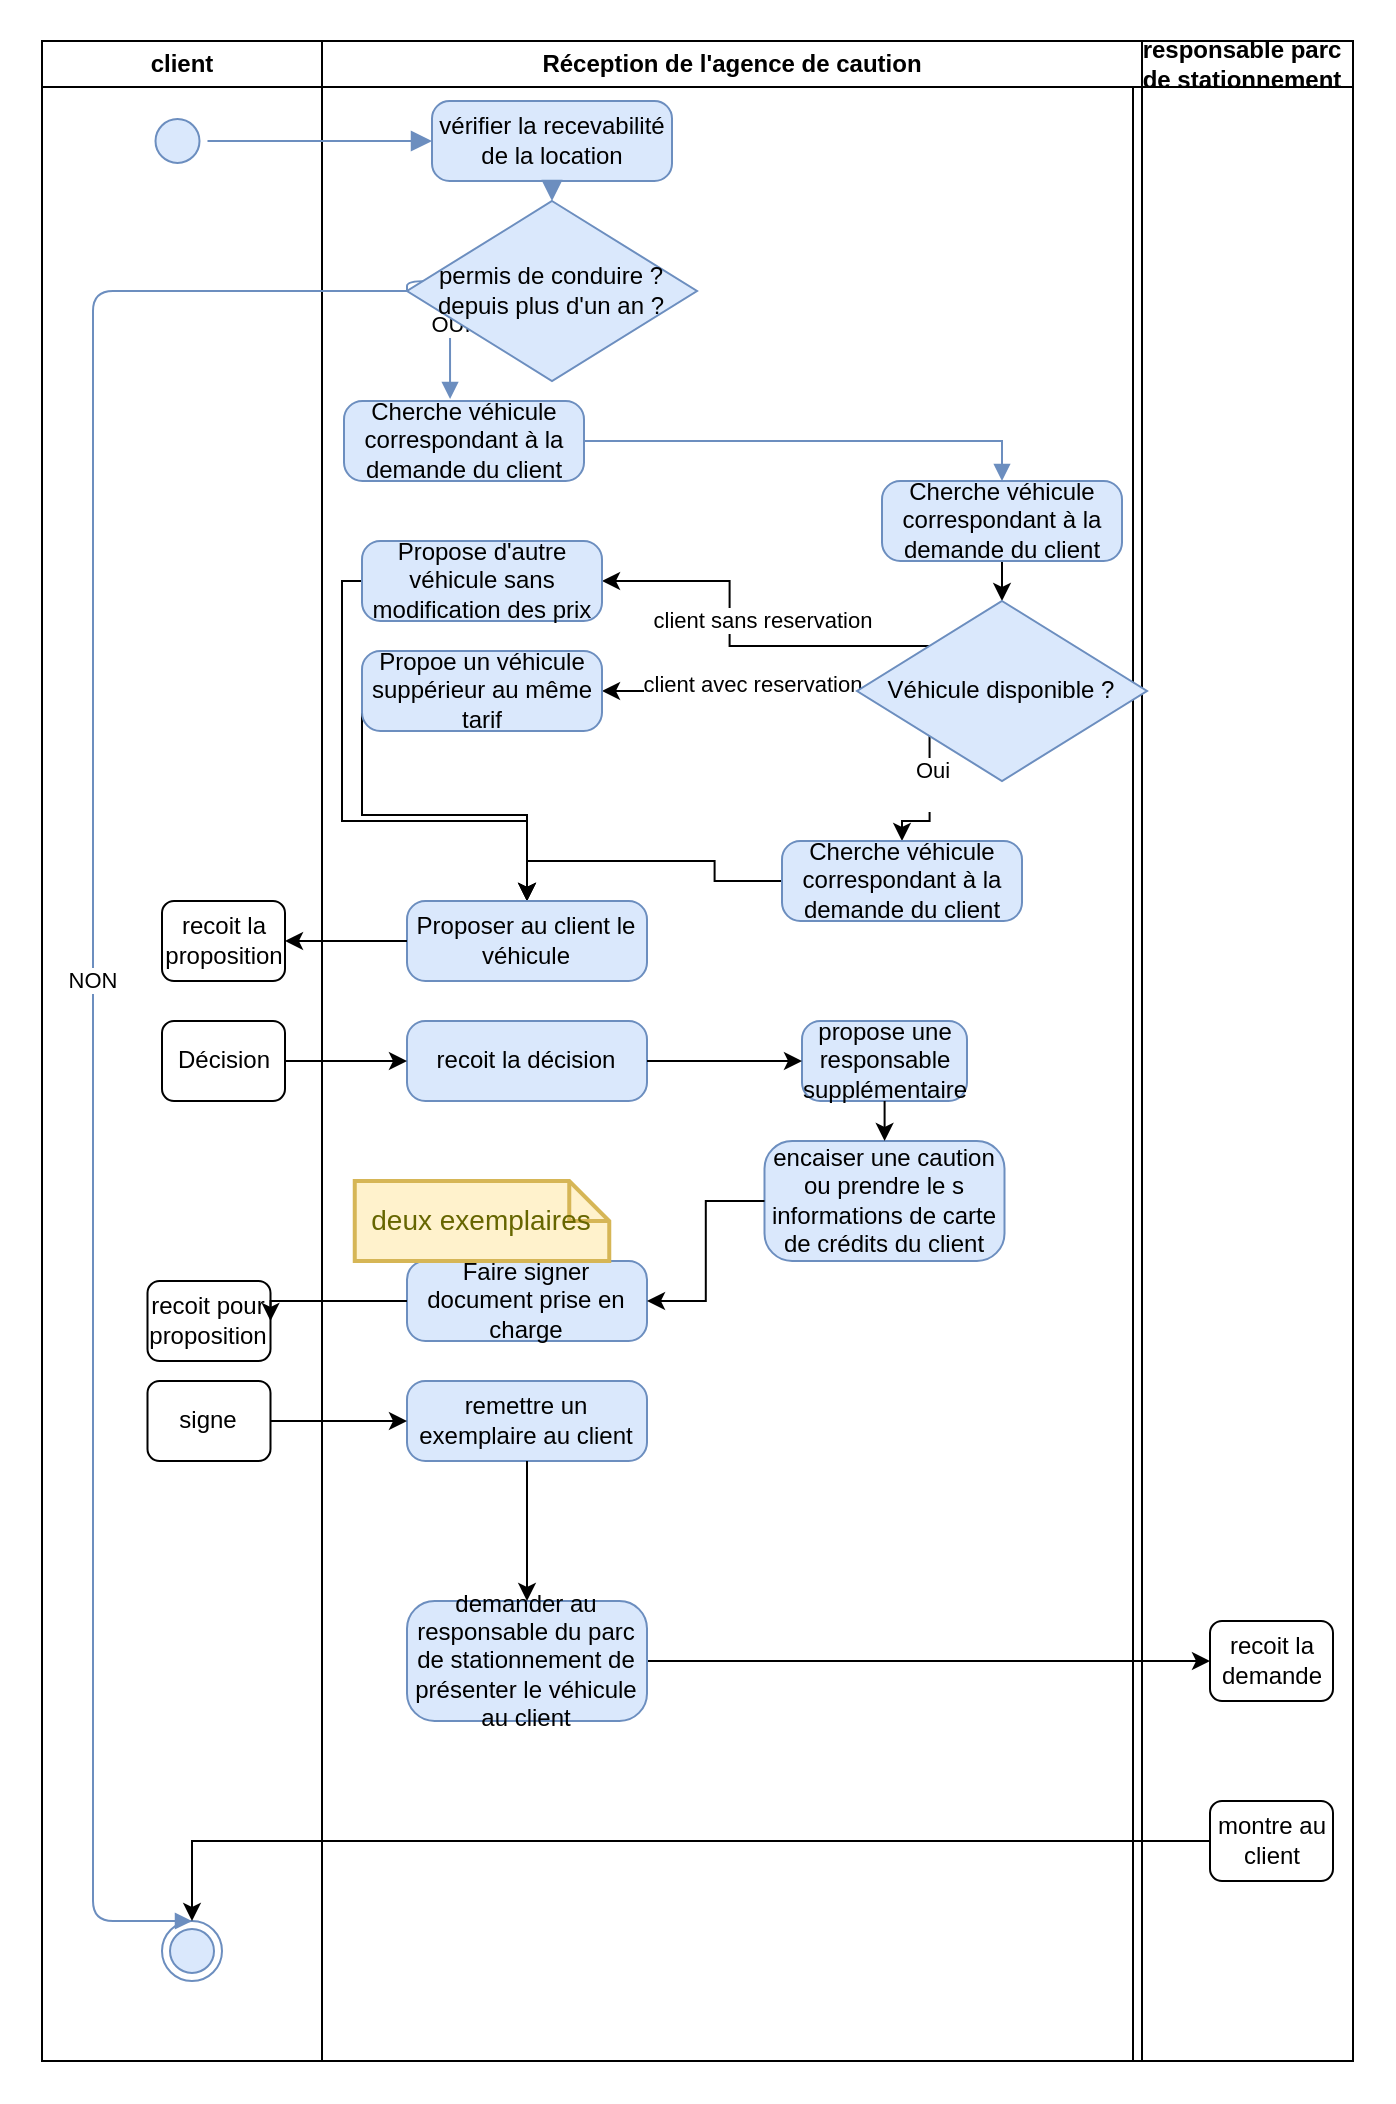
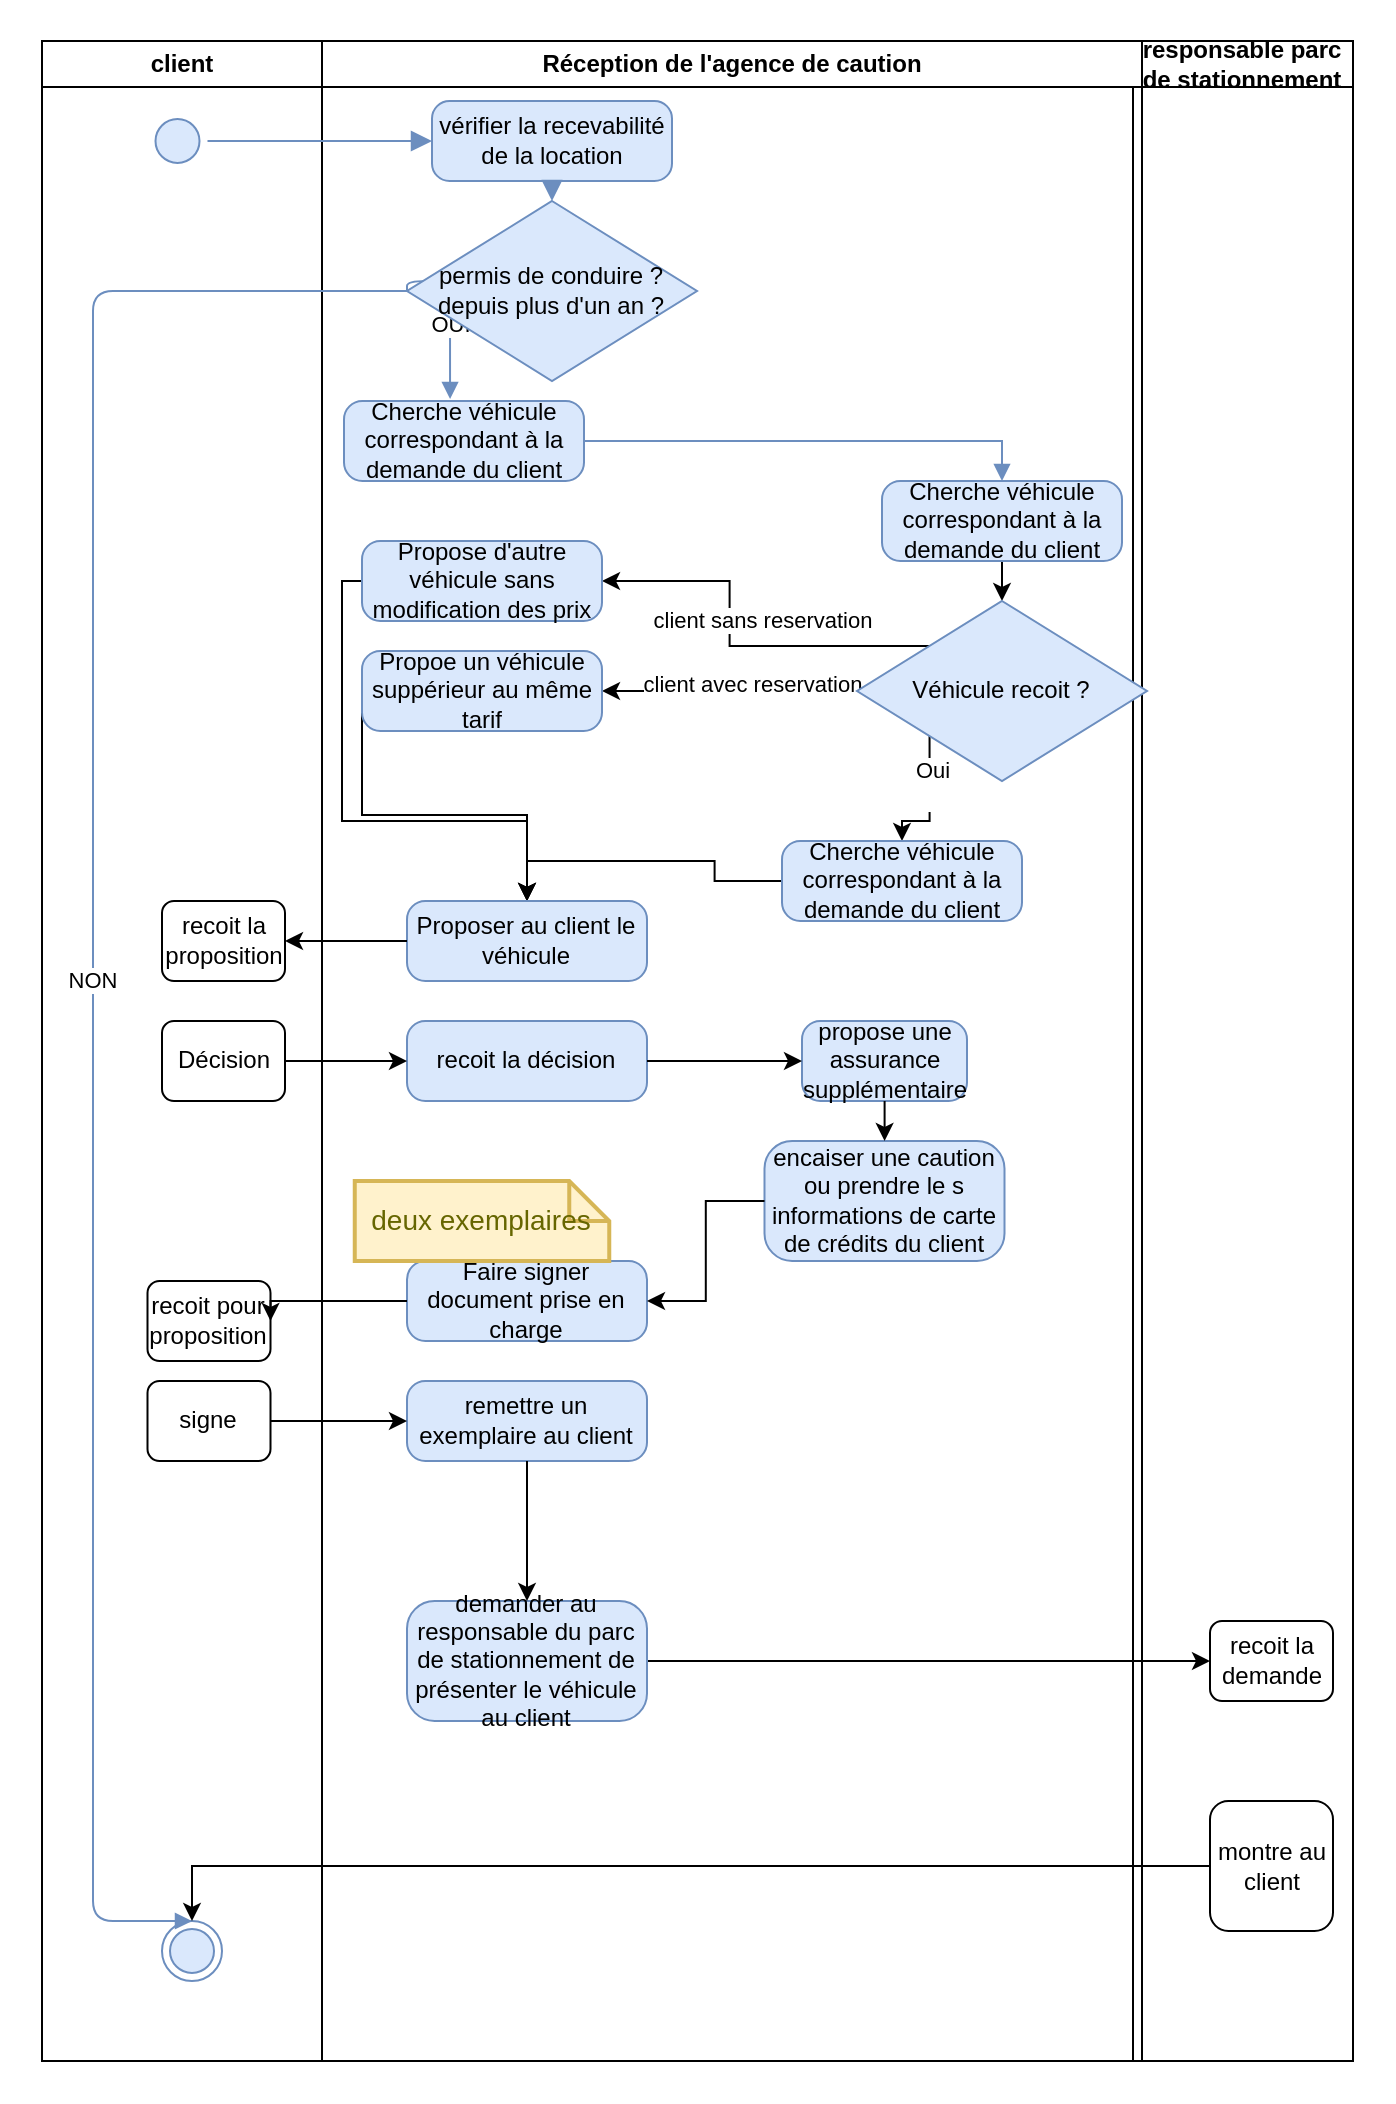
- <mxCell id="27" value="Véhicule disponible ?" style="rhombus;whiteSpace=wrap;html=1;fillColor=#dae8fc;strokeColor=#6c8ebf;hachureGap=4;pointerEvents=0;" vertex="1" parent="12"><mxGeometry x="267.5" y="280" width="145" height="90" as="geometry" /></mxCell>
+ <mxCell id="27" value="Véhicule recoit ?" style="rhombus;whiteSpace=wrap;html=1;fillColor=#dae8fc;strokeColor=#6c8ebf;hachureGap=4;pointerEvents=0;" vertex="1" parent="12"><mxGeometry x="267.5" y="280" width="145" height="90" as="geometry" /></mxCell>
- <mxCell id="36" value="propose une responsable supplémentaire" style="whiteSpace=wrap;html=1;fillColor=#dae8fc;strokeColor=#6c8ebf;rounded=1;arcSize=23;hachureGap=4;" vertex="1" parent="12"><mxGeometry x="240" y="490" width="82.5" height="40" as="geometry" /></mxCell>
+ <mxCell id="36" value="propose une assurance supplémentaire" style="whiteSpace=wrap;html=1;fillColor=#dae8fc;strokeColor=#6c8ebf;rounded=1;arcSize=23;hachureGap=4;" vertex="1" parent="12"><mxGeometry x="240" y="490" width="82.5" height="40" as="geometry" /></mxCell>
- <mxCell id="10" value="montre au client" style="rounded=1;whiteSpace=wrap;html=1;" vertex="1" parent="9"><mxGeometry x="38.5" y="880" width="61.5" height="40" as="geometry" /></mxCell>
+ <mxCell id="10" value="montre au client" style="rounded=1;whiteSpace=wrap;html=1;" vertex="1" parent="9"><mxGeometry x="38.5" y="880" width="61.5" height="65" as="geometry" /></mxCell>
